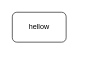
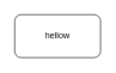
- <mxCell id="2" value="hellow" style="rounded=1;whiteSpace=wrap;html=1;" vertex="1" parent="1"><mxGeometry x="20" y="20" width="90" height="50" as="geometry" /></mxCell>
+ <mxCell id="2" value="hellow" style="rounded=1;whiteSpace=wrap;html=1;" vertex="1" parent="1"><mxGeometry x="20" y="20" width="120" height="60" as="geometry" /></mxCell>
